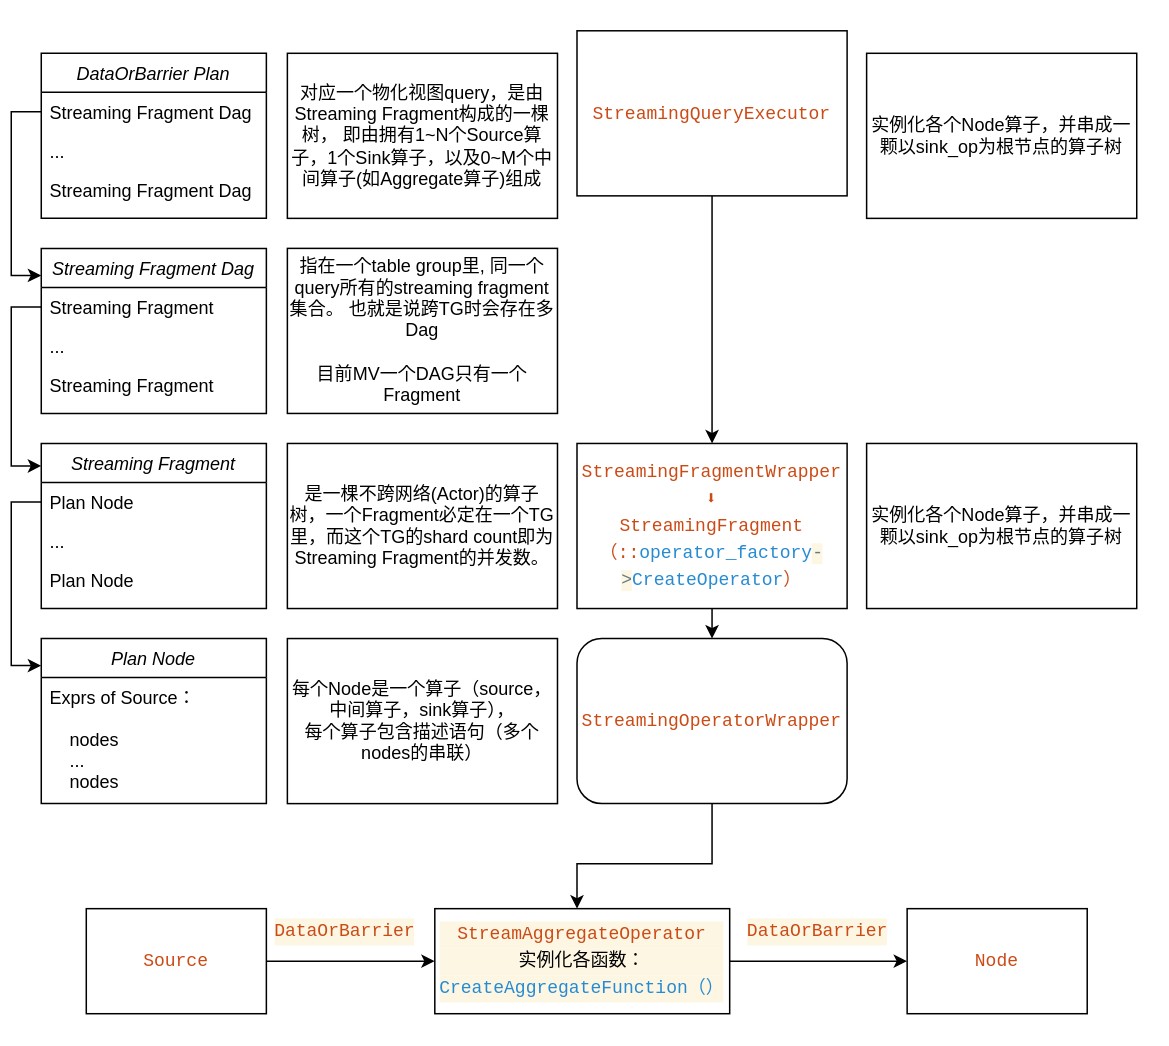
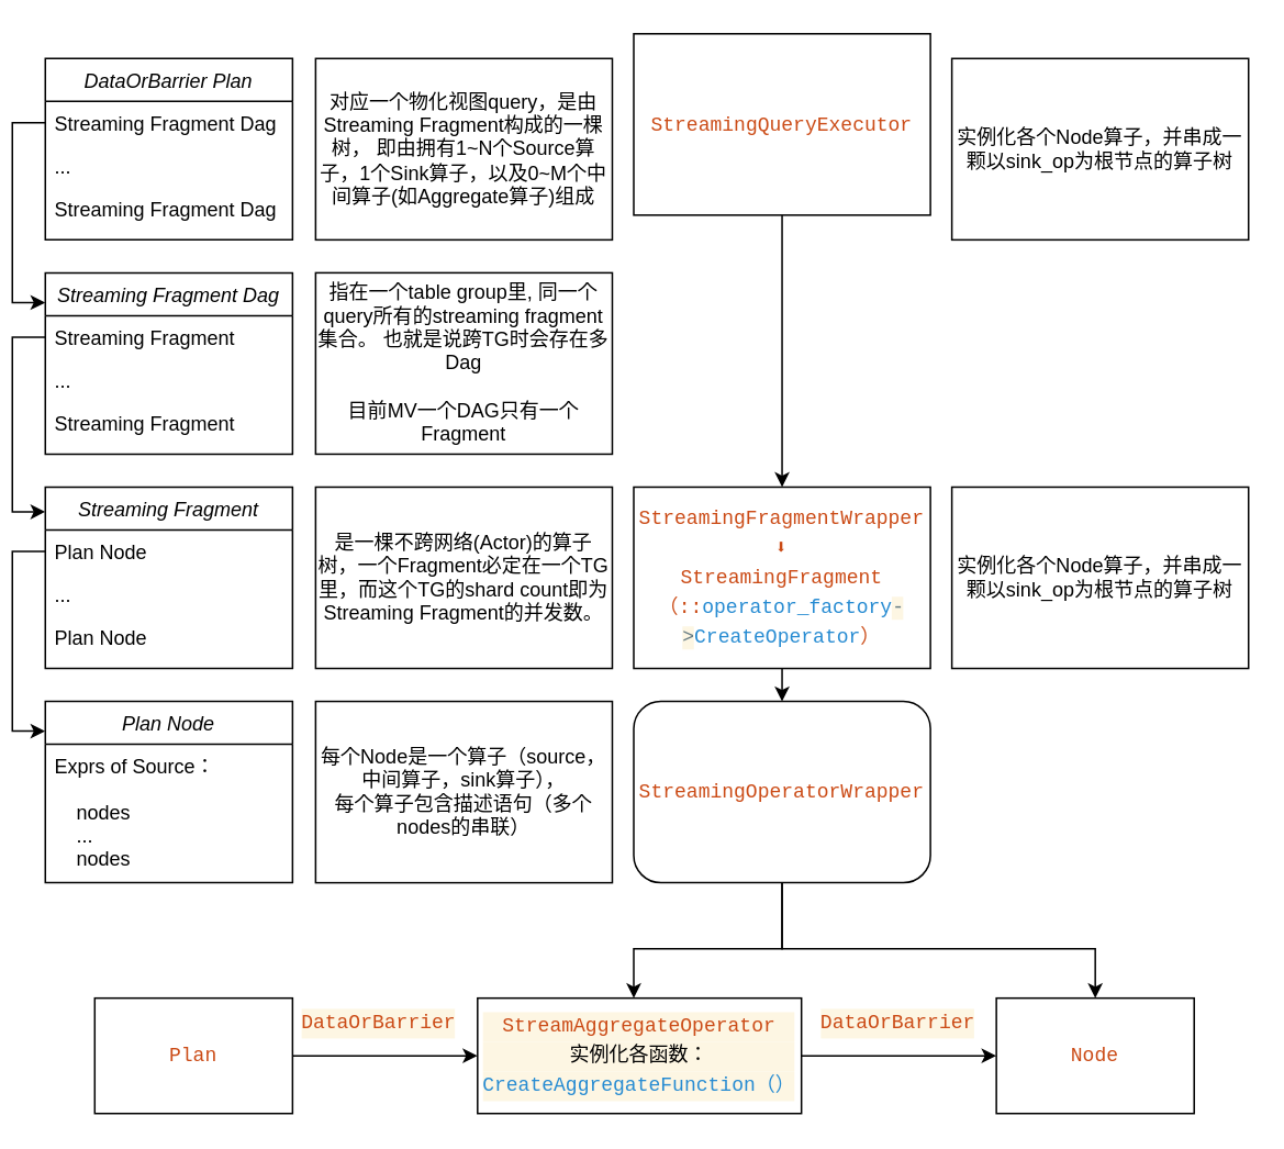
+ <mxCell id="33" style="edgeStyle=orthogonalEdgeStyle;rounded=0;orthogonalLoop=1;jettySize=auto;html=1;fontFamily=Helvetica;fontSize=12;fontColor=default;startSize=26;entryX=0.5;entryY=0;entryDx=0;entryDy=0;" edge="1" parent="1" source="28" target="34"><mxGeometry relative="1" as="geometry"><Array as="points"><mxPoint x="467" y="575" /><mxPoint x="657" y="575" /></Array></mxGeometry></mxCell>
- <mxCell id="36" value="&lt;div style=&quot;font-family: Menlo, Monaco, &amp;quot;Courier New&amp;quot;, monospace; font-weight: normal; font-size: 12px; line-height: 18px;&quot;&gt;&lt;div style=&quot;&quot;&gt;&lt;font color=&quot;#cb4b16&quot;&gt;Source&lt;/font&gt;&lt;/div&gt;&lt;/div&gt;" style="rounded=0;whiteSpace=wrap;html=1;shadow=0;fontFamily=Helvetica;fontSize=12;fontColor=default;startSize=26;strokeColor=default;strokeWidth=1;fillColor=default;" vertex="1" parent="1"><mxGeometry x="50" y="605" width="120" height="70" as="geometry" /></mxCell>
+ <mxCell id="36" value="&lt;div style=&quot;font-family: Menlo, Monaco, &amp;quot;Courier New&amp;quot;, monospace; font-weight: normal; font-size: 12px; line-height: 18px;&quot;&gt;&lt;div style=&quot;&quot;&gt;&lt;font color=&quot;#cb4b16&quot;&gt;Plan&lt;/font&gt;&lt;/div&gt;&lt;/div&gt;" style="rounded=0;whiteSpace=wrap;html=1;shadow=0;fontFamily=Helvetica;fontSize=12;fontColor=default;startSize=26;strokeColor=default;strokeWidth=1;fillColor=default;" vertex="1" parent="1"><mxGeometry x="50" y="605" width="120" height="70" as="geometry" /></mxCell>
